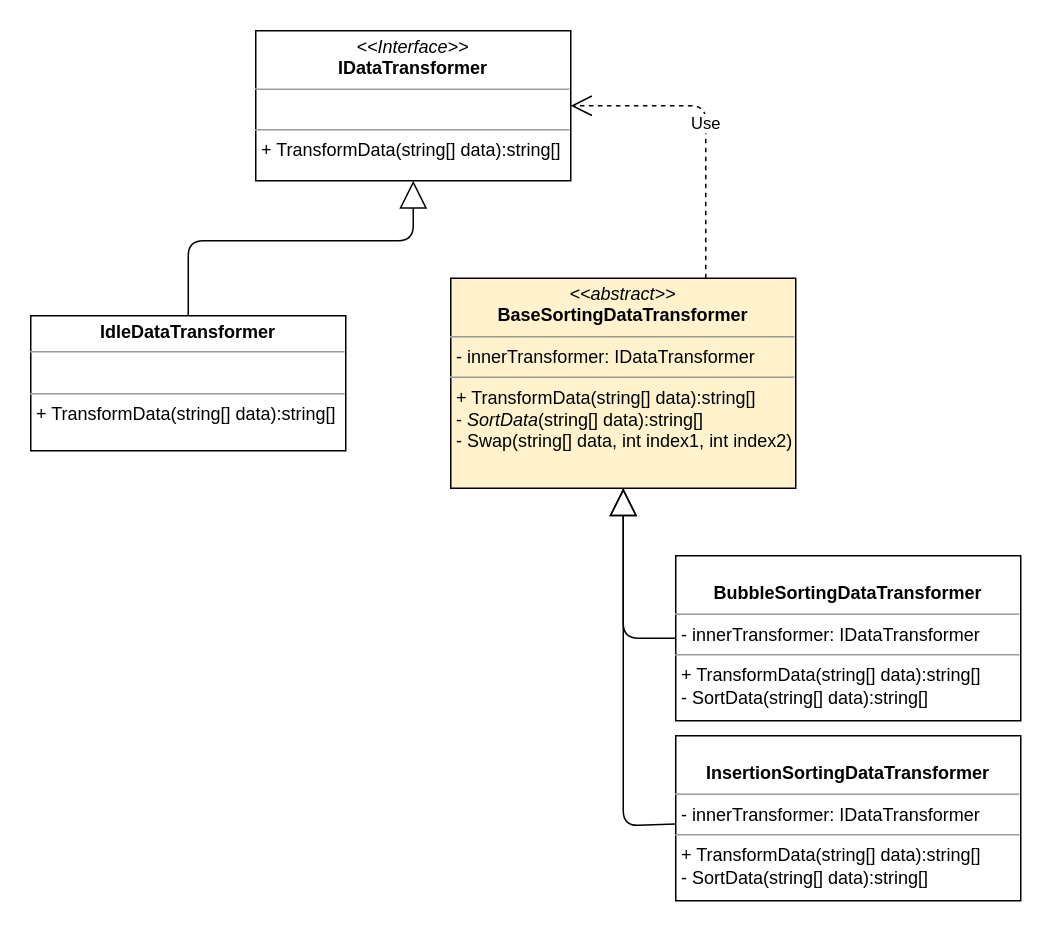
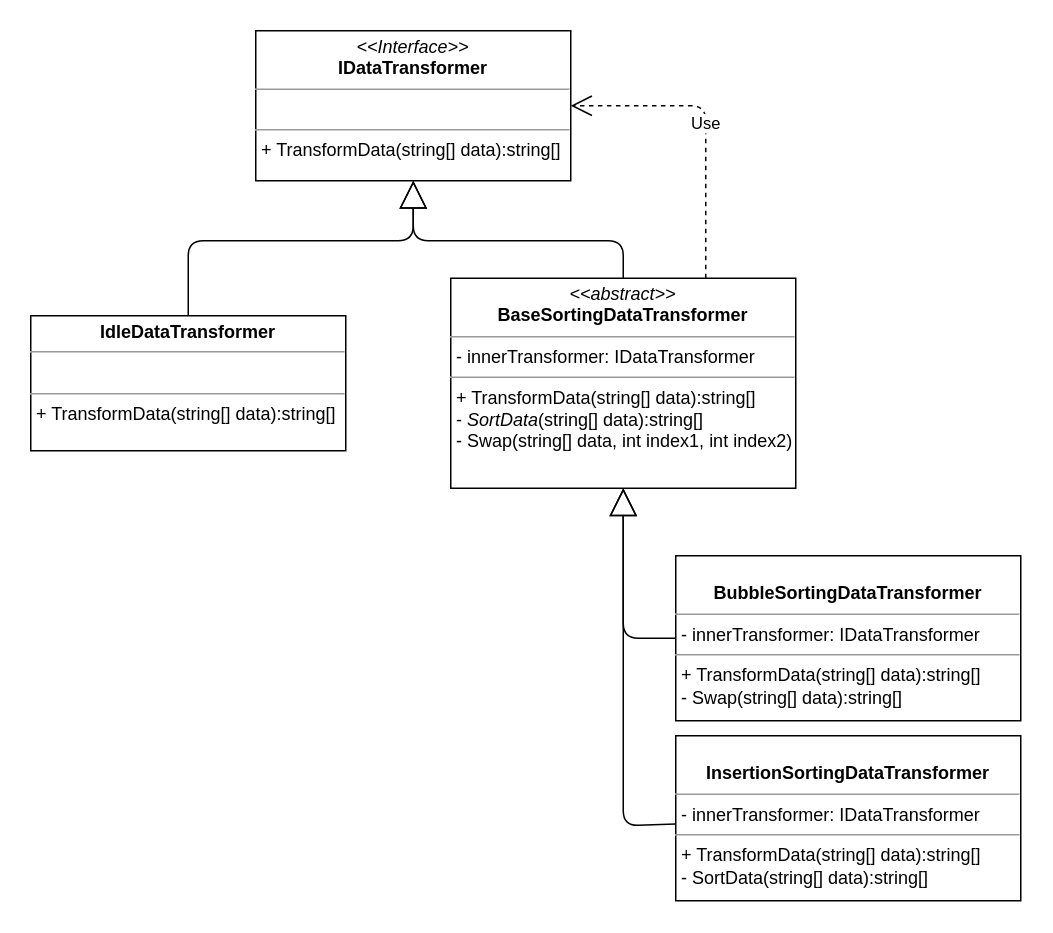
+ <mxCell id="6" value="" style="endArrow=block;endSize=16;endFill=0;html=1;" edge="1" parent="1" source="4" target="2"><mxGeometry width="160" relative="1" as="geometry"><mxPoint x="270" y="100" as="sourcePoint" /><mxPoint x="430" y="100" as="targetPoint" /><Array as="points"><mxPoint x="415" y="160" /><mxPoint x="275" y="160" /></Array></mxGeometry></mxCell>
- <mxCell id="4" value="&lt;p style=&quot;margin: 0px ; margin-top: 4px ; text-align: center&quot;&gt;&lt;i&gt;&amp;lt;&amp;lt;abstract&amp;gt;&amp;gt;&lt;/i&gt;&lt;br&gt;&lt;b&gt;BaseSortingDataTransformer&lt;/b&gt;&lt;/p&gt;&lt;hr size=&quot;1&quot;&gt;&lt;p style=&quot;margin: 0px ; margin-left: 4px&quot;&gt;- innerTransformer: IDataTransformer&lt;/p&gt;&lt;hr size=&quot;1&quot;&gt;&lt;p style=&quot;margin: 0px ; margin-left: 4px&quot;&gt;+ TransformData(string[] data):string[]&lt;/p&gt;&lt;p style=&quot;margin: 0px ; margin-left: 4px&quot;&gt;- &lt;i&gt;SortData&lt;/i&gt;(string[] data):string[]&lt;/p&gt;&lt;p style=&quot;margin: 0px ; margin-left: 4px&quot;&gt;- Swap(string[] data, int index1, int index2)&lt;br&gt;&lt;/p&gt;" style="verticalAlign=top;align=left;overflow=fill;fontSize=12;fontFamily=Helvetica;html=1;fillColor=#fff2cc;" vertex="1" parent="1"><mxGeometry x="300" y="185" width="230" height="140" as="geometry" /></mxCell>
+ <mxCell id="4" value="&lt;p style=&quot;margin: 0px ; margin-top: 4px ; text-align: center&quot;&gt;&lt;i&gt;&amp;lt;&amp;lt;abstract&amp;gt;&amp;gt;&lt;/i&gt;&lt;br&gt;&lt;b&gt;BaseSortingDataTransformer&lt;/b&gt;&lt;/p&gt;&lt;hr size=&quot;1&quot;&gt;&lt;p style=&quot;margin: 0px ; margin-left: 4px&quot;&gt;- innerTransformer: IDataTransformer&lt;/p&gt;&lt;hr size=&quot;1&quot;&gt;&lt;p style=&quot;margin: 0px ; margin-left: 4px&quot;&gt;+ TransformData(string[] data):string[]&lt;/p&gt;&lt;p style=&quot;margin: 0px ; margin-left: 4px&quot;&gt;- &lt;i&gt;SortData&lt;/i&gt;(string[] data):string[]&lt;/p&gt;&lt;p style=&quot;margin: 0px ; margin-left: 4px&quot;&gt;- Swap(string[] data, int index1, int index2)&lt;br&gt;&lt;/p&gt;" style="verticalAlign=top;align=left;overflow=fill;fontSize=12;fontFamily=Helvetica;html=1;" vertex="1" parent="1"><mxGeometry x="300" y="185" width="230" height="140" as="geometry" /></mxCell>
- <mxCell id="8" value="&lt;p style=&quot;margin: 0px ; margin-top: 4px ; text-align: center&quot;&gt;&lt;br&gt;&lt;b&gt;BubbleSortingDataTransformer&lt;/b&gt;&lt;/p&gt;&lt;hr size=&quot;1&quot;&gt;&lt;p style=&quot;margin: 0px ; margin-left: 4px&quot;&gt;- innerTransformer: IDataTransformer&lt;/p&gt;&lt;hr size=&quot;1&quot;&gt;&lt;p style=&quot;margin: 0px ; margin-left: 4px&quot;&gt;+ TransformData(string[] data):string[]&lt;/p&gt;&lt;p style=&quot;margin: 0px ; margin-left: 4px&quot;&gt;- SortData(string[] data):string[]&lt;/p&gt;" style="verticalAlign=top;align=left;overflow=fill;fontSize=12;fontFamily=Helvetica;html=1;" vertex="1" parent="1"><mxGeometry x="450" y="370" width="230" height="110" as="geometry" /></mxCell>
+ <mxCell id="8" value="&lt;p style=&quot;margin: 0px ; margin-top: 4px ; text-align: center&quot;&gt;&lt;br&gt;&lt;b&gt;BubbleSortingDataTransformer&lt;/b&gt;&lt;/p&gt;&lt;hr size=&quot;1&quot;&gt;&lt;p style=&quot;margin: 0px ; margin-left: 4px&quot;&gt;- innerTransformer: IDataTransformer&lt;/p&gt;&lt;hr size=&quot;1&quot;&gt;&lt;p style=&quot;margin: 0px ; margin-left: 4px&quot;&gt;+ TransformData(string[] data):string[]&lt;/p&gt;&lt;p style=&quot;margin: 0px ; margin-left: 4px&quot;&gt;- Swap(string[] data):string[]&lt;/p&gt;" style="verticalAlign=top;align=left;overflow=fill;fontSize=12;fontFamily=Helvetica;html=1;" vertex="1" parent="1"><mxGeometry x="450" y="370" width="230" height="110" as="geometry" /></mxCell>
